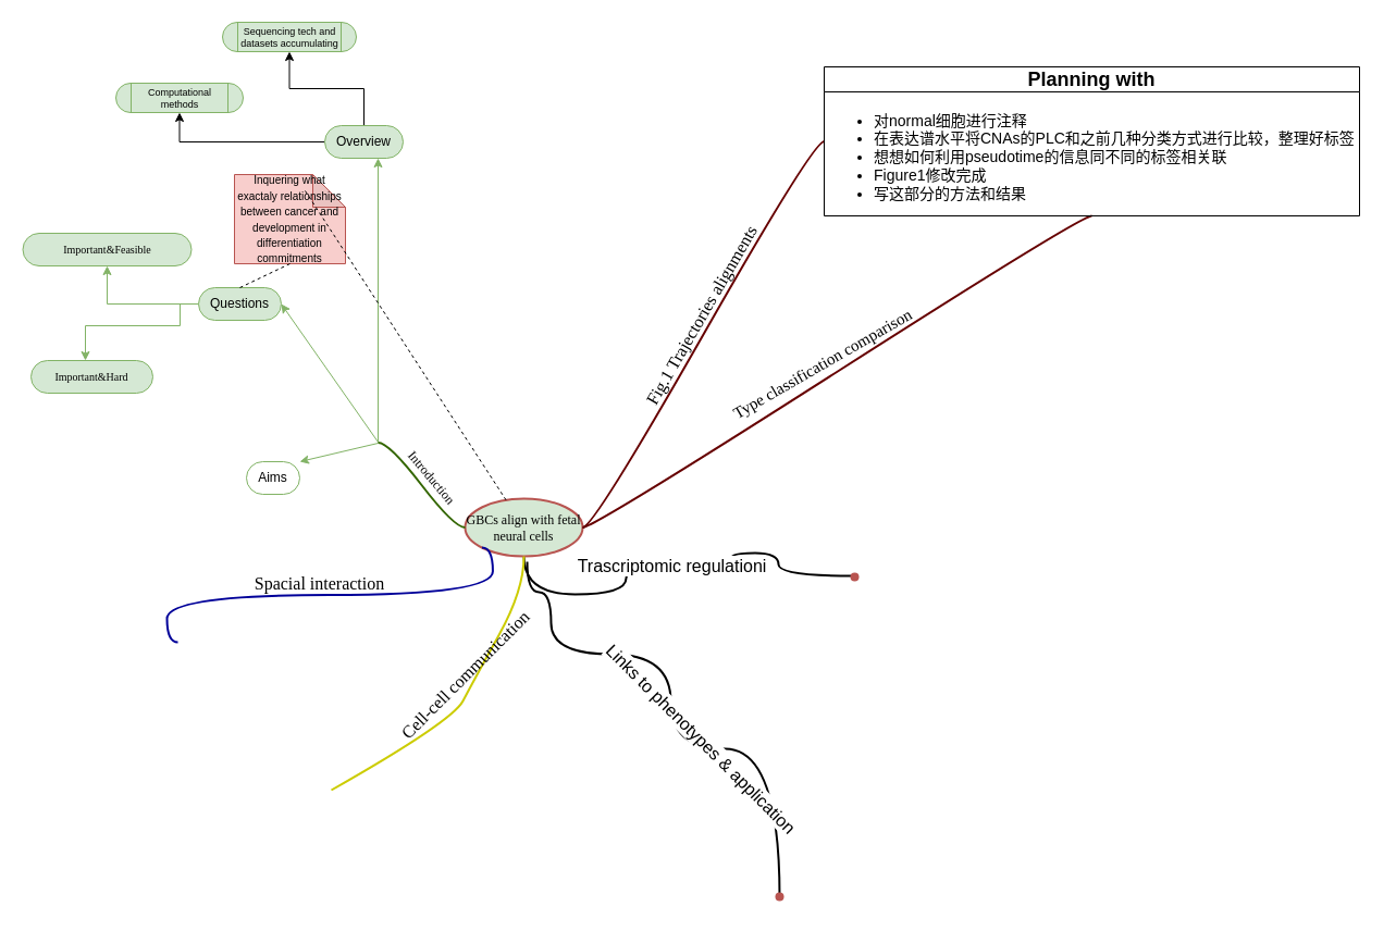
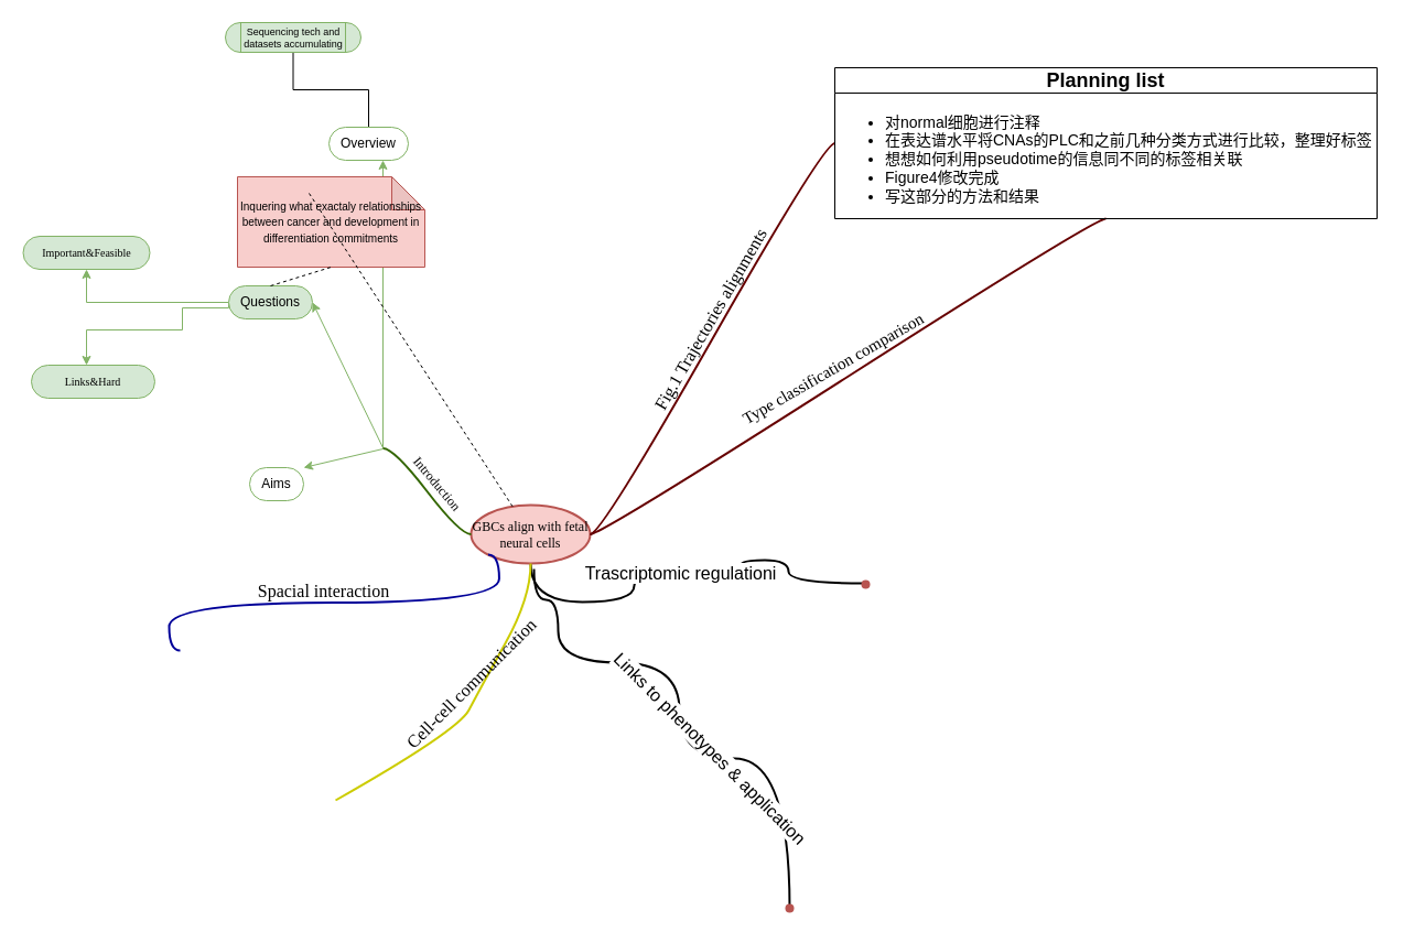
- <mxCell id="25" value="" style="edgeStyle=orthogonalEdgeStyle;rounded=0;orthogonalLoop=1;jettySize=auto;html=1;" edge="1" parent="1" source="27" target="30"><mxGeometry relative="1" as="geometry" /></mxCell>
+ <mxCell id="25" value="" style="edgeStyle=orthogonalEdgeStyle;rounded=0;orthogonalLoop=1;jettySize=auto;html=1;endArrow=none;" edge="1" parent="1" source="27" target="30"><mxGeometry relative="1" as="geometry" /></mxCell>
- <mxCell id="39" value="&lt;font style=&quot;font-size: 18px;&quot;&gt;Planning with&lt;/font&gt;" style="swimlane;whiteSpace=wrap;html=1;" vertex="1" parent="1"><mxGeometry x="757" y="61" width="492" height="137" as="geometry" /></mxCell>
+ <mxCell id="39" value="&lt;font style=&quot;font-size: 18px;&quot;&gt;Planning list&lt;/font&gt;" style="swimlane;whiteSpace=wrap;html=1;" vertex="1" parent="1"><mxGeometry x="757" y="61" width="492" height="137" as="geometry" /></mxCell>
- <mxCell id="31" value="Computational methods" style="shape=process;whiteSpace=wrap;html=1;backgroundOutline=1;fillColor=#d5e8d4;strokeColor=#82b366;rounded=1;arcSize=50;strokeWidth=1;autosize=1;spacing=4;fontSize=9;" vertex="1" parent="1"><mxGeometry x="106" y="76" width="117" height="27" as="geometry" /></mxCell>
- <mxCell id="26" value="" style="edgeStyle=orthogonalEdgeStyle;rounded=0;orthogonalLoop=1;jettySize=auto;html=1;" edge="1" parent="1" source="27" target="31"><mxGeometry relative="1" as="geometry" /></mxCell>
- <mxCell id="27" value="Overview" style="whiteSpace=wrap;html=1;rounded=1;arcSize=50;strokeWidth=1;autosize=1;spacing=4;fillColor=#d5e8d4;strokeColor=#82b366;" vertex="1" parent="1"><mxGeometry x="298" y="115" width="72" height="30" as="geometry" /></mxCell>
+ <mxCell id="27" value="Overview" style="whiteSpace=wrap;html=1;rounded=1;arcSize=50;strokeWidth=1;autosize=1;spacing=4;fillColor=#ffffff;strokeColor=#82b366;" vertex="1" parent="1"><mxGeometry x="298" y="115" width="72" height="30" as="geometry" /></mxCell>
- <mxCell id="40" value="&lt;ul style=&quot;font-size: 14px;&quot;&gt;&lt;li&gt;对normal细胞进行注释&lt;/li&gt;&lt;li&gt;在表达谱水平将CNAs的PLC和之前几种分类方式进行比较，整理好标签&lt;/li&gt;&lt;li&gt;想想如何利用pseudotime的信息同不同的标签相关联&lt;/li&gt;&lt;li&gt;Figure1修改完成&lt;/li&gt;&lt;li&gt;写这部分的方法和结果&lt;/li&gt;&lt;/ul&gt;" style="text;html=1;align=left;verticalAlign=middle;resizable=0;points=[];autosize=1;strokeColor=none;fillColor=none;" vertex="1" parent="39"><mxGeometry x="4" y="21" width="500" height="124" as="geometry" /></mxCell>
+ <mxCell id="40" value="&lt;ul style=&quot;font-size: 14px;&quot;&gt;&lt;li&gt;对normal细胞进行注释&lt;/li&gt;&lt;li&gt;在表达谱水平将CNAs的PLC和之前几种分类方式进行比较，整理好标签&lt;/li&gt;&lt;li&gt;想想如何利用pseudotime的信息同不同的标签相关联&lt;/li&gt;&lt;li&gt;Figure4修改完成&lt;/li&gt;&lt;li&gt;写这部分的方法和结果&lt;/li&gt;&lt;/ul&gt;" style="text;html=1;align=left;verticalAlign=middle;resizable=0;points=[];autosize=1;strokeColor=none;fillColor=none;" vertex="1" parent="39"><mxGeometry x="4" y="21" width="500" height="124" as="geometry" /></mxCell>
- <mxCell id="32" value="&lt;font size=&quot;1&quot;&gt;Inquering what exactaly relationships between cancer and development in differentiation commitments&lt;/font&gt;" style="shape=note;whiteSpace=wrap;html=1;backgroundOutline=1;darkOpacity=0.05;fillColor=#f8cecc;strokeColor=#b85450;" vertex="1" parent="1"><mxGeometry x="215" y="160" width="102" height="82" as="geometry" /></mxCell>
+ <mxCell id="32" value="&lt;font size=&quot;1&quot;&gt;Inquering what exactaly relationships between cancer and development in differentiation commitments&lt;/font&gt;" style="shape=note;whiteSpace=wrap;html=1;backgroundOutline=1;darkOpacity=0.05;fillColor=#f8cecc;strokeColor=#b85450;" vertex="1" parent="1"><mxGeometry x="215" y="160" width="170" height="82" as="geometry" /></mxCell>
- <mxCell id="23" value="&lt;span style=&quot;font-family: &amp;quot;Comic Sans MS&amp;quot;; font-size: 10px; text-wrap: nowrap;&quot;&gt;Important&amp;amp;Feasible&lt;/span&gt;" style="whiteSpace=wrap;html=1;rounded=1;arcSize=50;strokeWidth=1;autosize=1;spacing=4;fillColor=#d5e8d4;strokeColor=#82b366;" vertex="1" parent="1"><mxGeometry x="20.5" y="214" width="155" height="30" as="geometry" /></mxCell>
+ <mxCell id="23" value="&lt;span style=&quot;font-family: &amp;quot;Comic Sans MS&amp;quot;; font-size: 10px; text-wrap: nowrap;&quot;&gt;Important&amp;amp;Feasible&lt;/span&gt;" style="whiteSpace=wrap;html=1;rounded=1;arcSize=50;strokeWidth=1;autosize=1;spacing=4;fillColor=#d5e8d4;strokeColor=#82b366;" vertex="1" parent="1"><mxGeometry x="20.5" y="214" width="115" height="30" as="geometry" /></mxCell>
- <mxCell id="28" value="Questions" style="whiteSpace=wrap;html=1;rounded=1;arcSize=50;strokeWidth=1;autosize=1;spacing=4;fillColor=#d5e8d4;strokeColor=#82b366;" vertex="1" parent="1"><mxGeometry x="182" y="264" width="76" height="30" as="geometry" /></mxCell>
+ <mxCell id="28" value="Questions" style="whiteSpace=wrap;html=1;rounded=1;arcSize=50;strokeWidth=1;autosize=1;spacing=4;fillColor=#d5e8d4;strokeColor=#82b366;" vertex="1" parent="1"><mxGeometry x="207" y="259" width="76" height="30" as="geometry" /></mxCell>
- <mxCell id="24" value="&lt;span style=&quot;font-family: &amp;quot;Comic Sans MS&amp;quot;; font-size: 10px; text-wrap: nowrap;&quot;&gt;Important&amp;amp;Hard&lt;/span&gt;" style="whiteSpace=wrap;html=1;rounded=1;arcSize=50;strokeWidth=1;autosize=1;spacing=4;fillColor=#d5e8d4;strokeColor=#82b366;" vertex="1" parent="1"><mxGeometry x="28" y="331" width="112" height="30" as="geometry" /></mxCell>
+ <mxCell id="24" value="&lt;span style=&quot;font-family: &amp;quot;Comic Sans MS&amp;quot;; font-size: 10px; text-wrap: nowrap;&quot;&gt;Links&amp;amp;Hard&lt;/span&gt;" style="whiteSpace=wrap;html=1;rounded=1;arcSize=50;strokeWidth=1;autosize=1;spacing=4;fillColor=#d5e8d4;strokeColor=#82b366;" vertex="1" parent="1"><mxGeometry x="28" y="331" width="112" height="30" as="geometry" /></mxCell>
- <mxCell id="5" value="&lt;font face=&quot;Comic Sans MS&quot;&gt;GBCs align with fetal neural cells&lt;/font&gt;" style="ellipse;whiteSpace=wrap;html=1;align=center;container=1;recursiveResize=0;treeFolding=1;strokeWidth=2;fillColor=#d5e8d4;strokeColor=#b85450;" vertex="1" parent="1"><mxGeometry x="427" y="458" width="108" height="53" as="geometry" /></mxCell>
+ <mxCell id="5" value="&lt;font face=&quot;Comic Sans MS&quot;&gt;GBCs align with fetal neural cells&lt;/font&gt;" style="ellipse;whiteSpace=wrap;html=1;align=center;container=1;recursiveResize=0;treeFolding=1;strokeWidth=2;fillColor=#f8cecc;strokeColor=#b85450;" vertex="1" parent="1"><mxGeometry x="427" y="458" width="108" height="53" as="geometry" /></mxCell>
